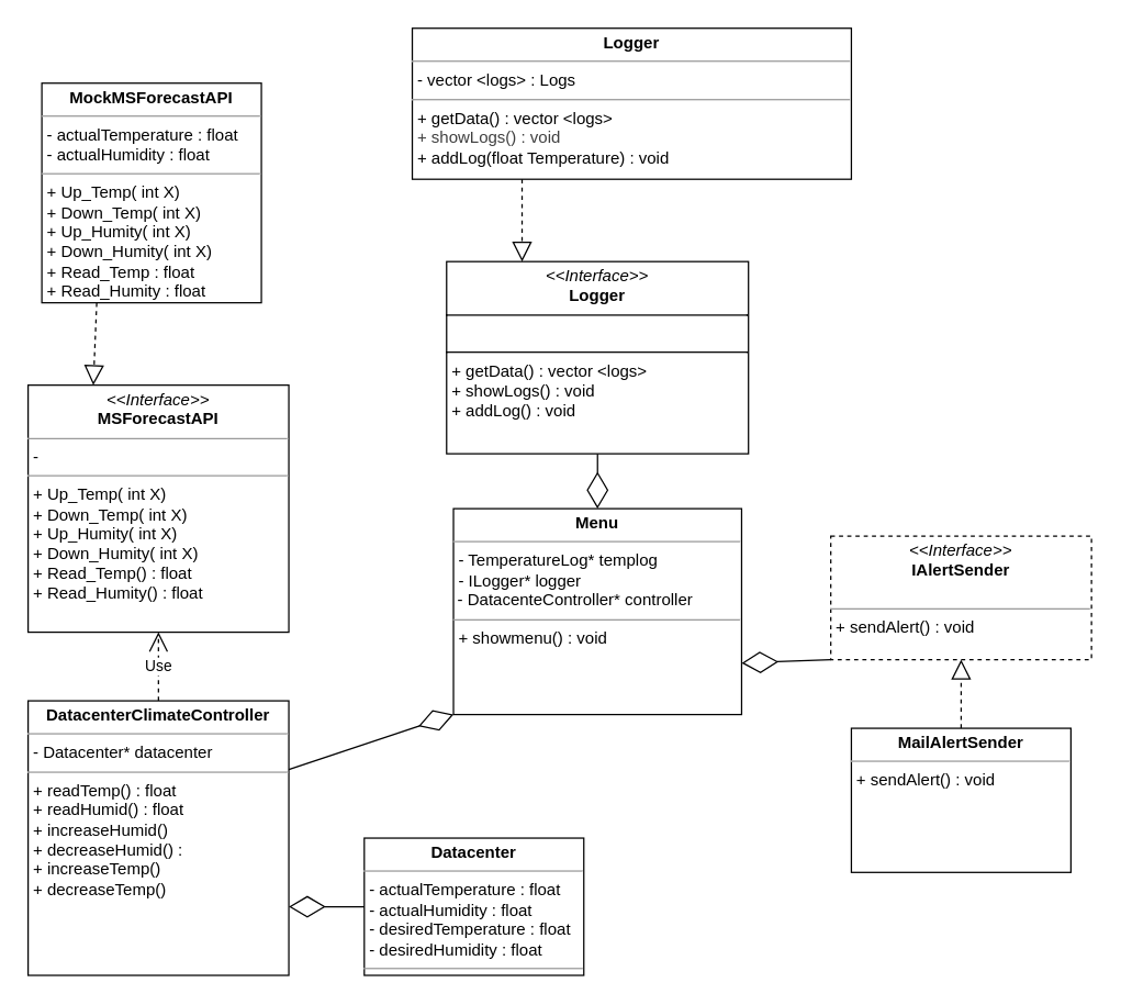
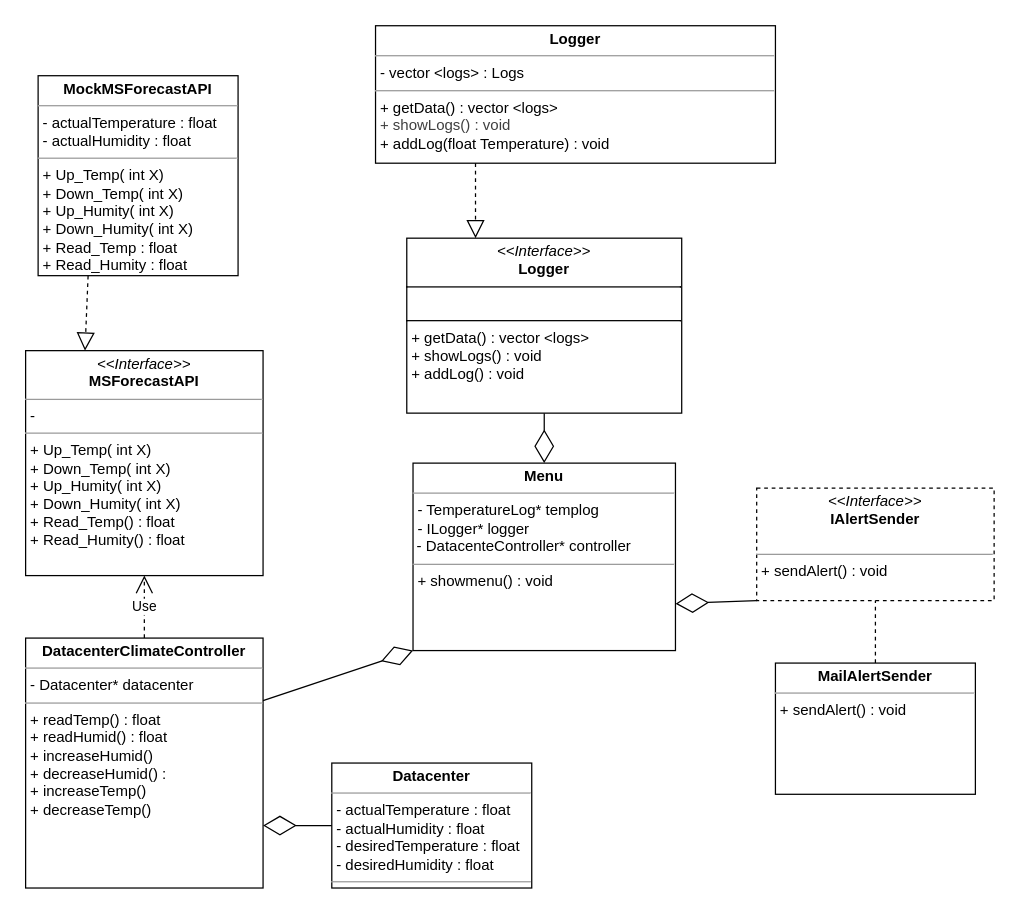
- <mxCell id="10" value="" style="endArrow=block;dashed=1;endFill=0;endSize=12;html=1;entryX=0.5;entryY=1;entryDx=0;entryDy=0;exitX=0.5;exitY=0;exitDx=0;exitDy=0;" parent="1" source="8" target="9" edge="1"><mxGeometry width="160" relative="1" as="geometry"><mxPoint x="650" y="400" as="sourcePoint" /><mxPoint x="810" y="400" as="targetPoint" /></mxGeometry></mxCell>
+ <mxCell id="10" value="" style="endArrow=none;dashed=1;endFill=0;endSize=12;html=1;entryX=0.5;entryY=1;entryDx=0;entryDy=0;exitX=0.5;exitY=0;exitDx=0;exitDy=0;" parent="1" source="8" target="9" edge="1"><mxGeometry width="160" relative="1" as="geometry"><mxPoint x="650" y="400" as="sourcePoint" /><mxPoint x="810" y="400" as="targetPoint" /></mxGeometry></mxCell>
